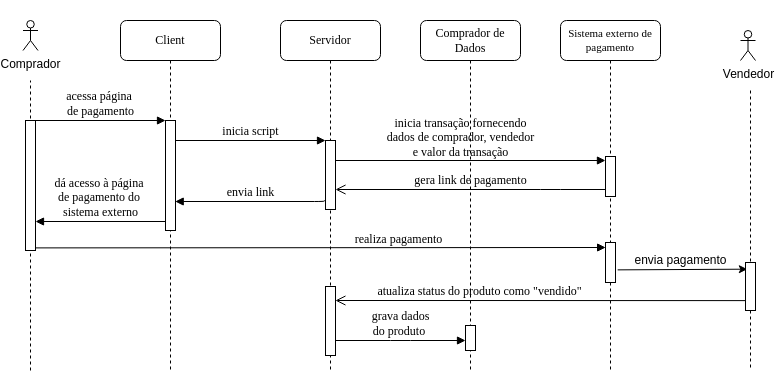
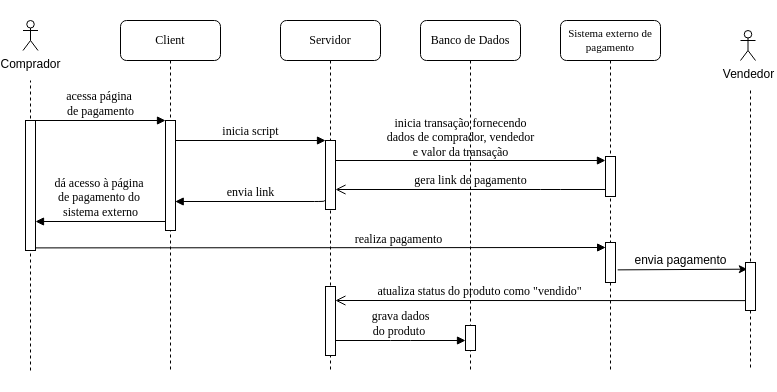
- <mxCell id="6" value="Comprador de Dados" style="shape=umlLifeline;perimeter=lifelinePerimeter;whiteSpace=wrap;html=1;container=1;collapsible=0;recursiveResize=0;outlineConnect=0;rounded=1;shadow=0;comic=0;labelBackgroundColor=none;strokeWidth=1;fontFamily=Verdana;fontSize=12;align=center;" parent="1" vertex="1"><mxGeometry x="418" y="20" width="100" height="350" as="geometry" /></mxCell>
+ <mxCell id="6" value="Banco de Dados" style="shape=umlLifeline;perimeter=lifelinePerimeter;whiteSpace=wrap;html=1;container=1;collapsible=0;recursiveResize=0;outlineConnect=0;rounded=1;shadow=0;comic=0;labelBackgroundColor=none;strokeWidth=1;fontFamily=Verdana;fontSize=12;align=center;" parent="1" vertex="1"><mxGeometry x="418" y="20" width="100" height="350" as="geometry" /></mxCell>
